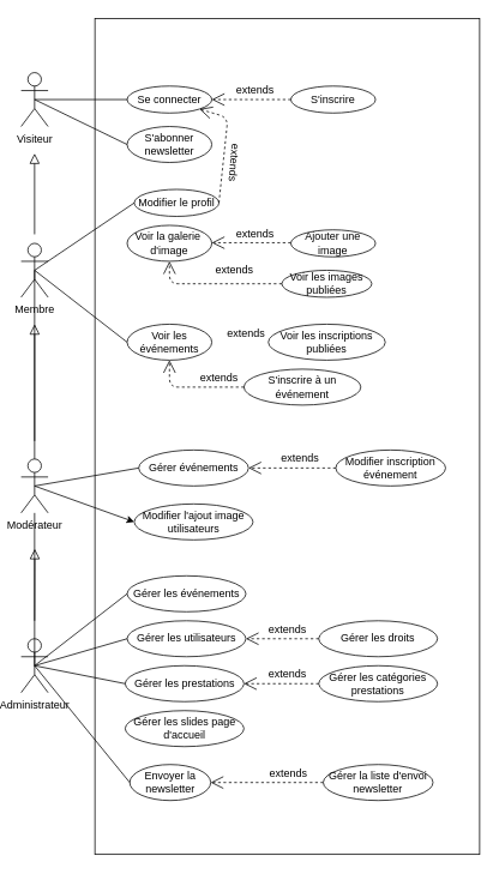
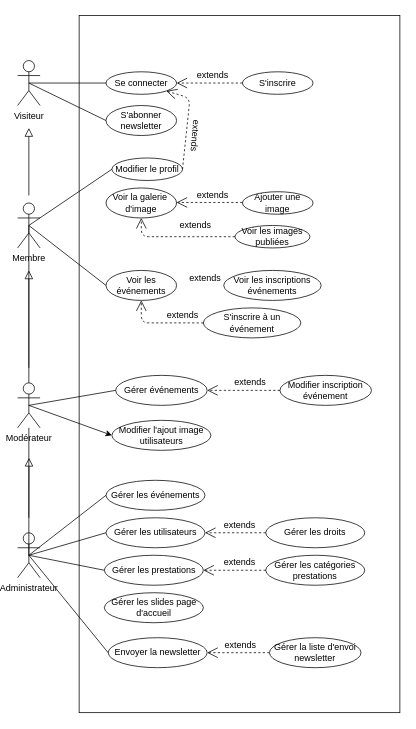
- <mxCell id="27" value="Voir les inscriptions publiées" style="ellipse;whiteSpace=wrap;html=1;" vertex="1" parent="1"><mxGeometry x="295" y="360" width="130" height="40" as="geometry" /></mxCell>
+ <mxCell id="27" value="Voir les inscriptions événements" style="ellipse;whiteSpace=wrap;html=1;" vertex="1" parent="1"><mxGeometry x="295" y="360" width="130" height="40" as="geometry" /></mxCell>
- <mxCell id="58" value="Envoyer la newsletter" style="ellipse;whiteSpace=wrap;html=1;" vertex="1" parent="1"><mxGeometry x="140.83" y="850" width="90" height="40" as="geometry" /></mxCell>
+ <mxCell id="58" value="Envoyer la newsletter" style="ellipse;whiteSpace=wrap;html=1;" vertex="1" parent="1"><mxGeometry x="140.83" y="850" width="132.08" height="40" as="geometry" /></mxCell>
